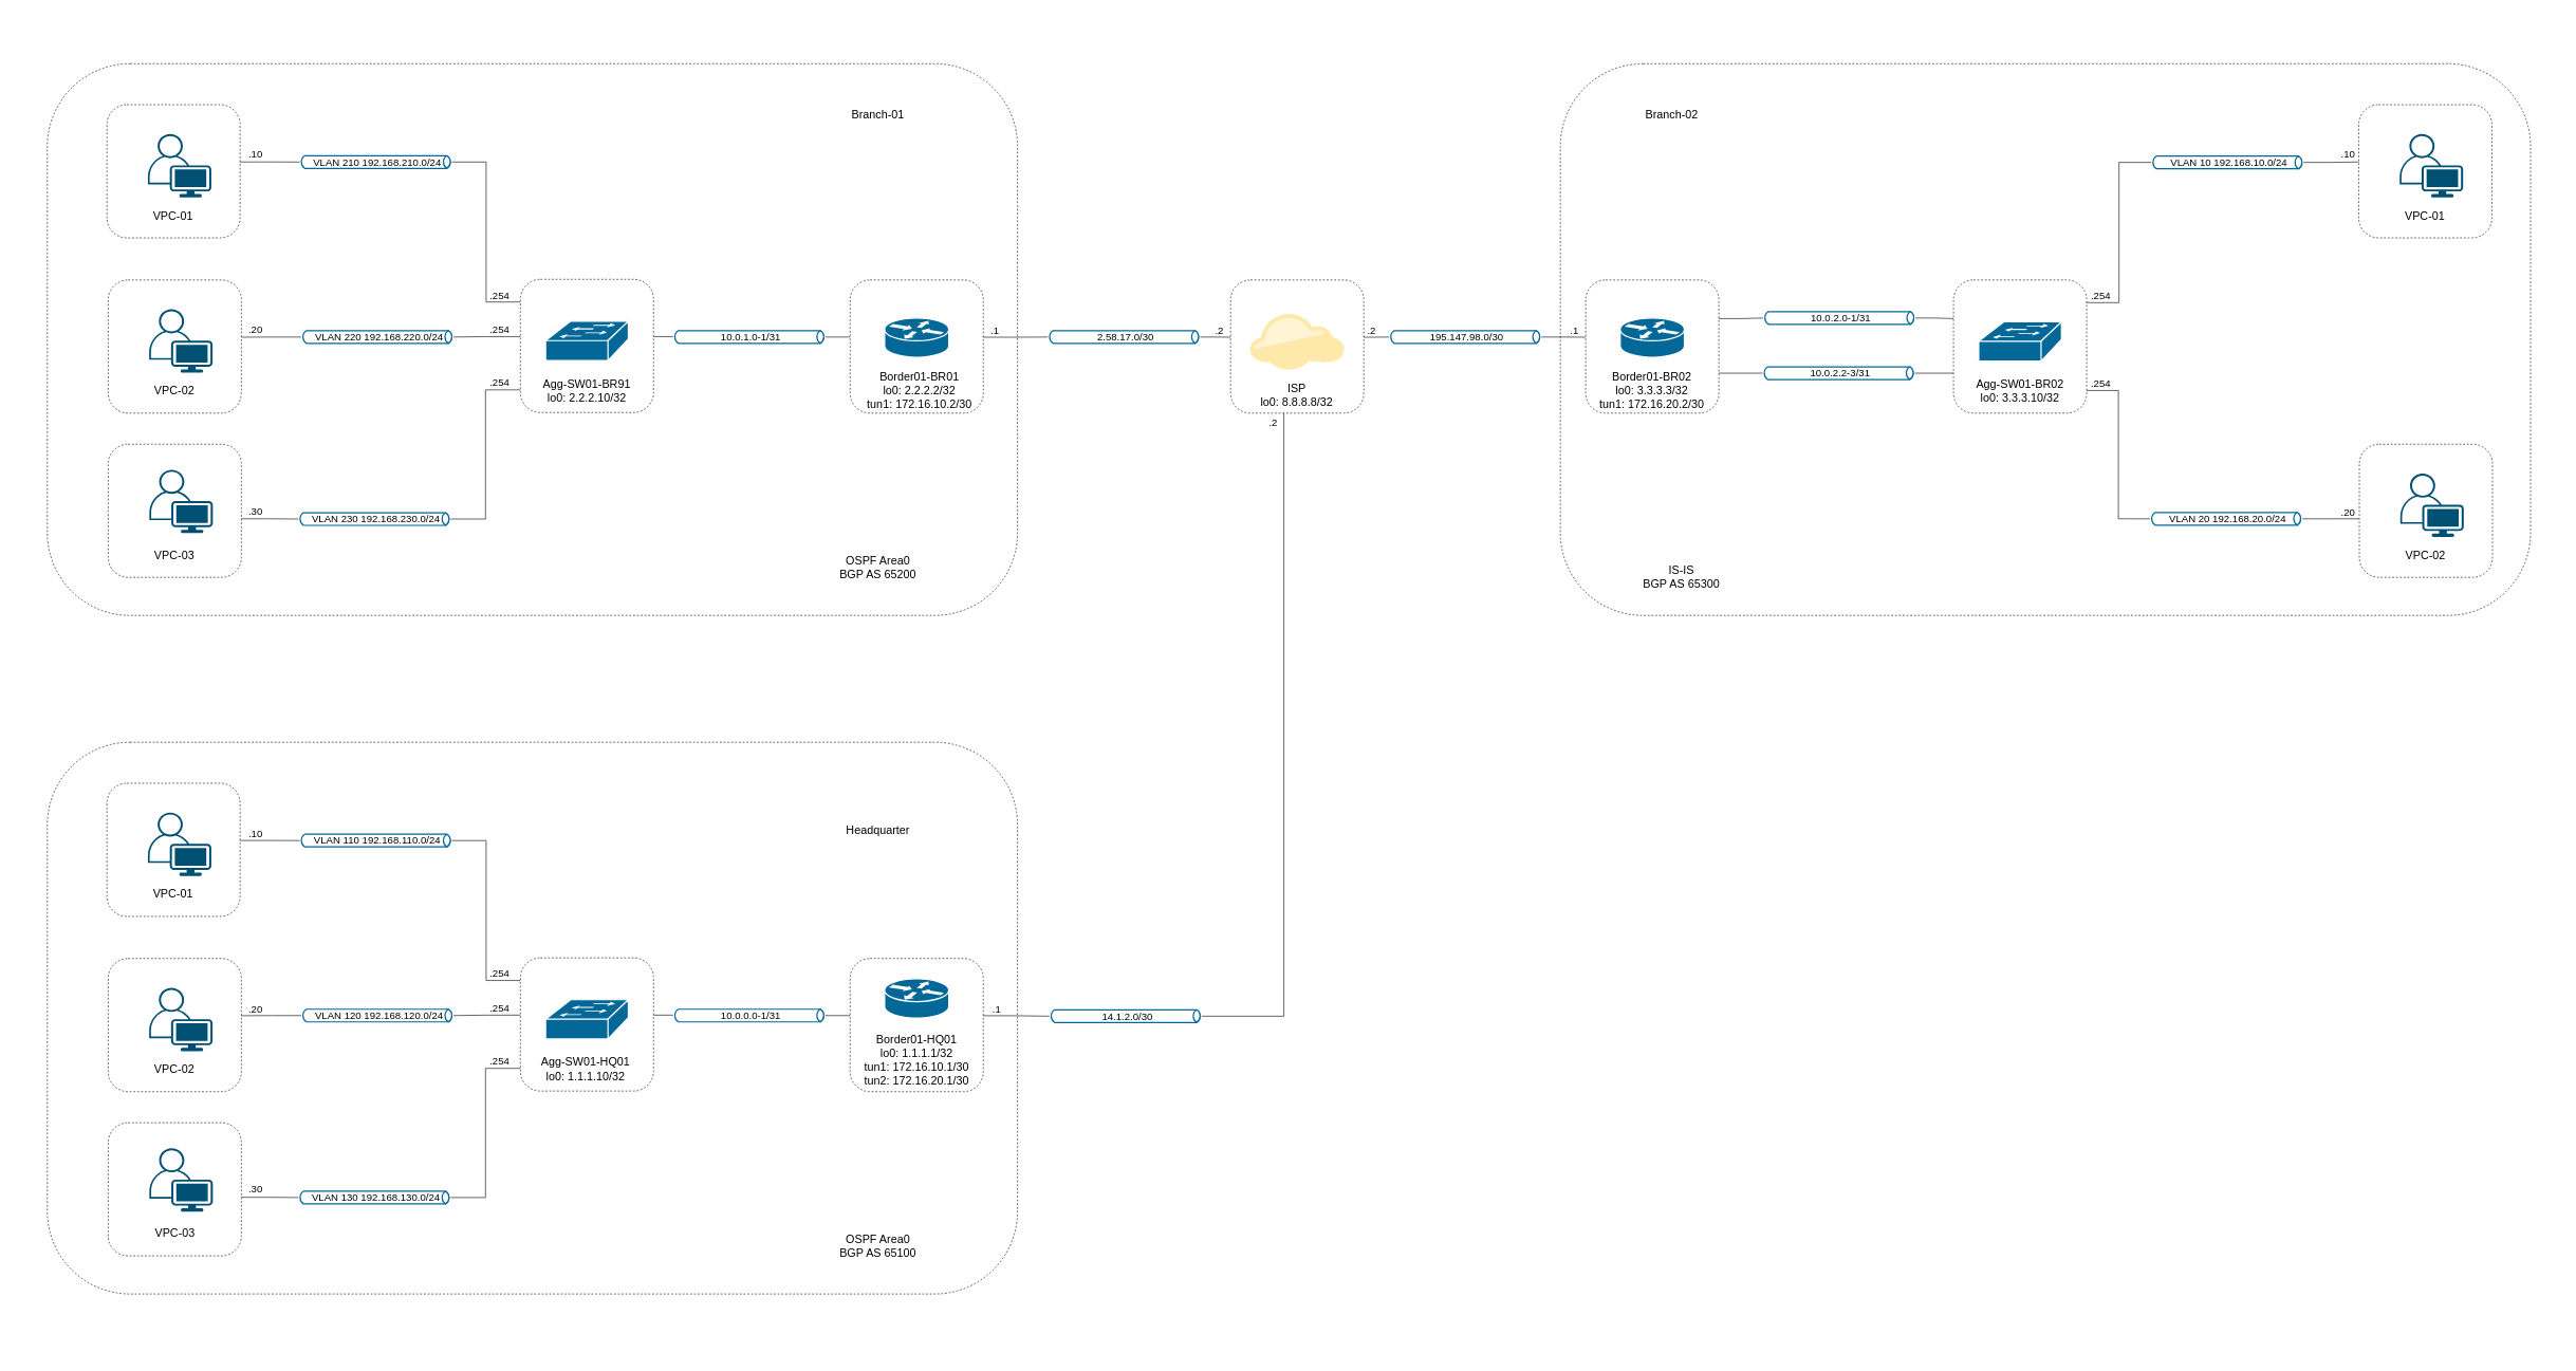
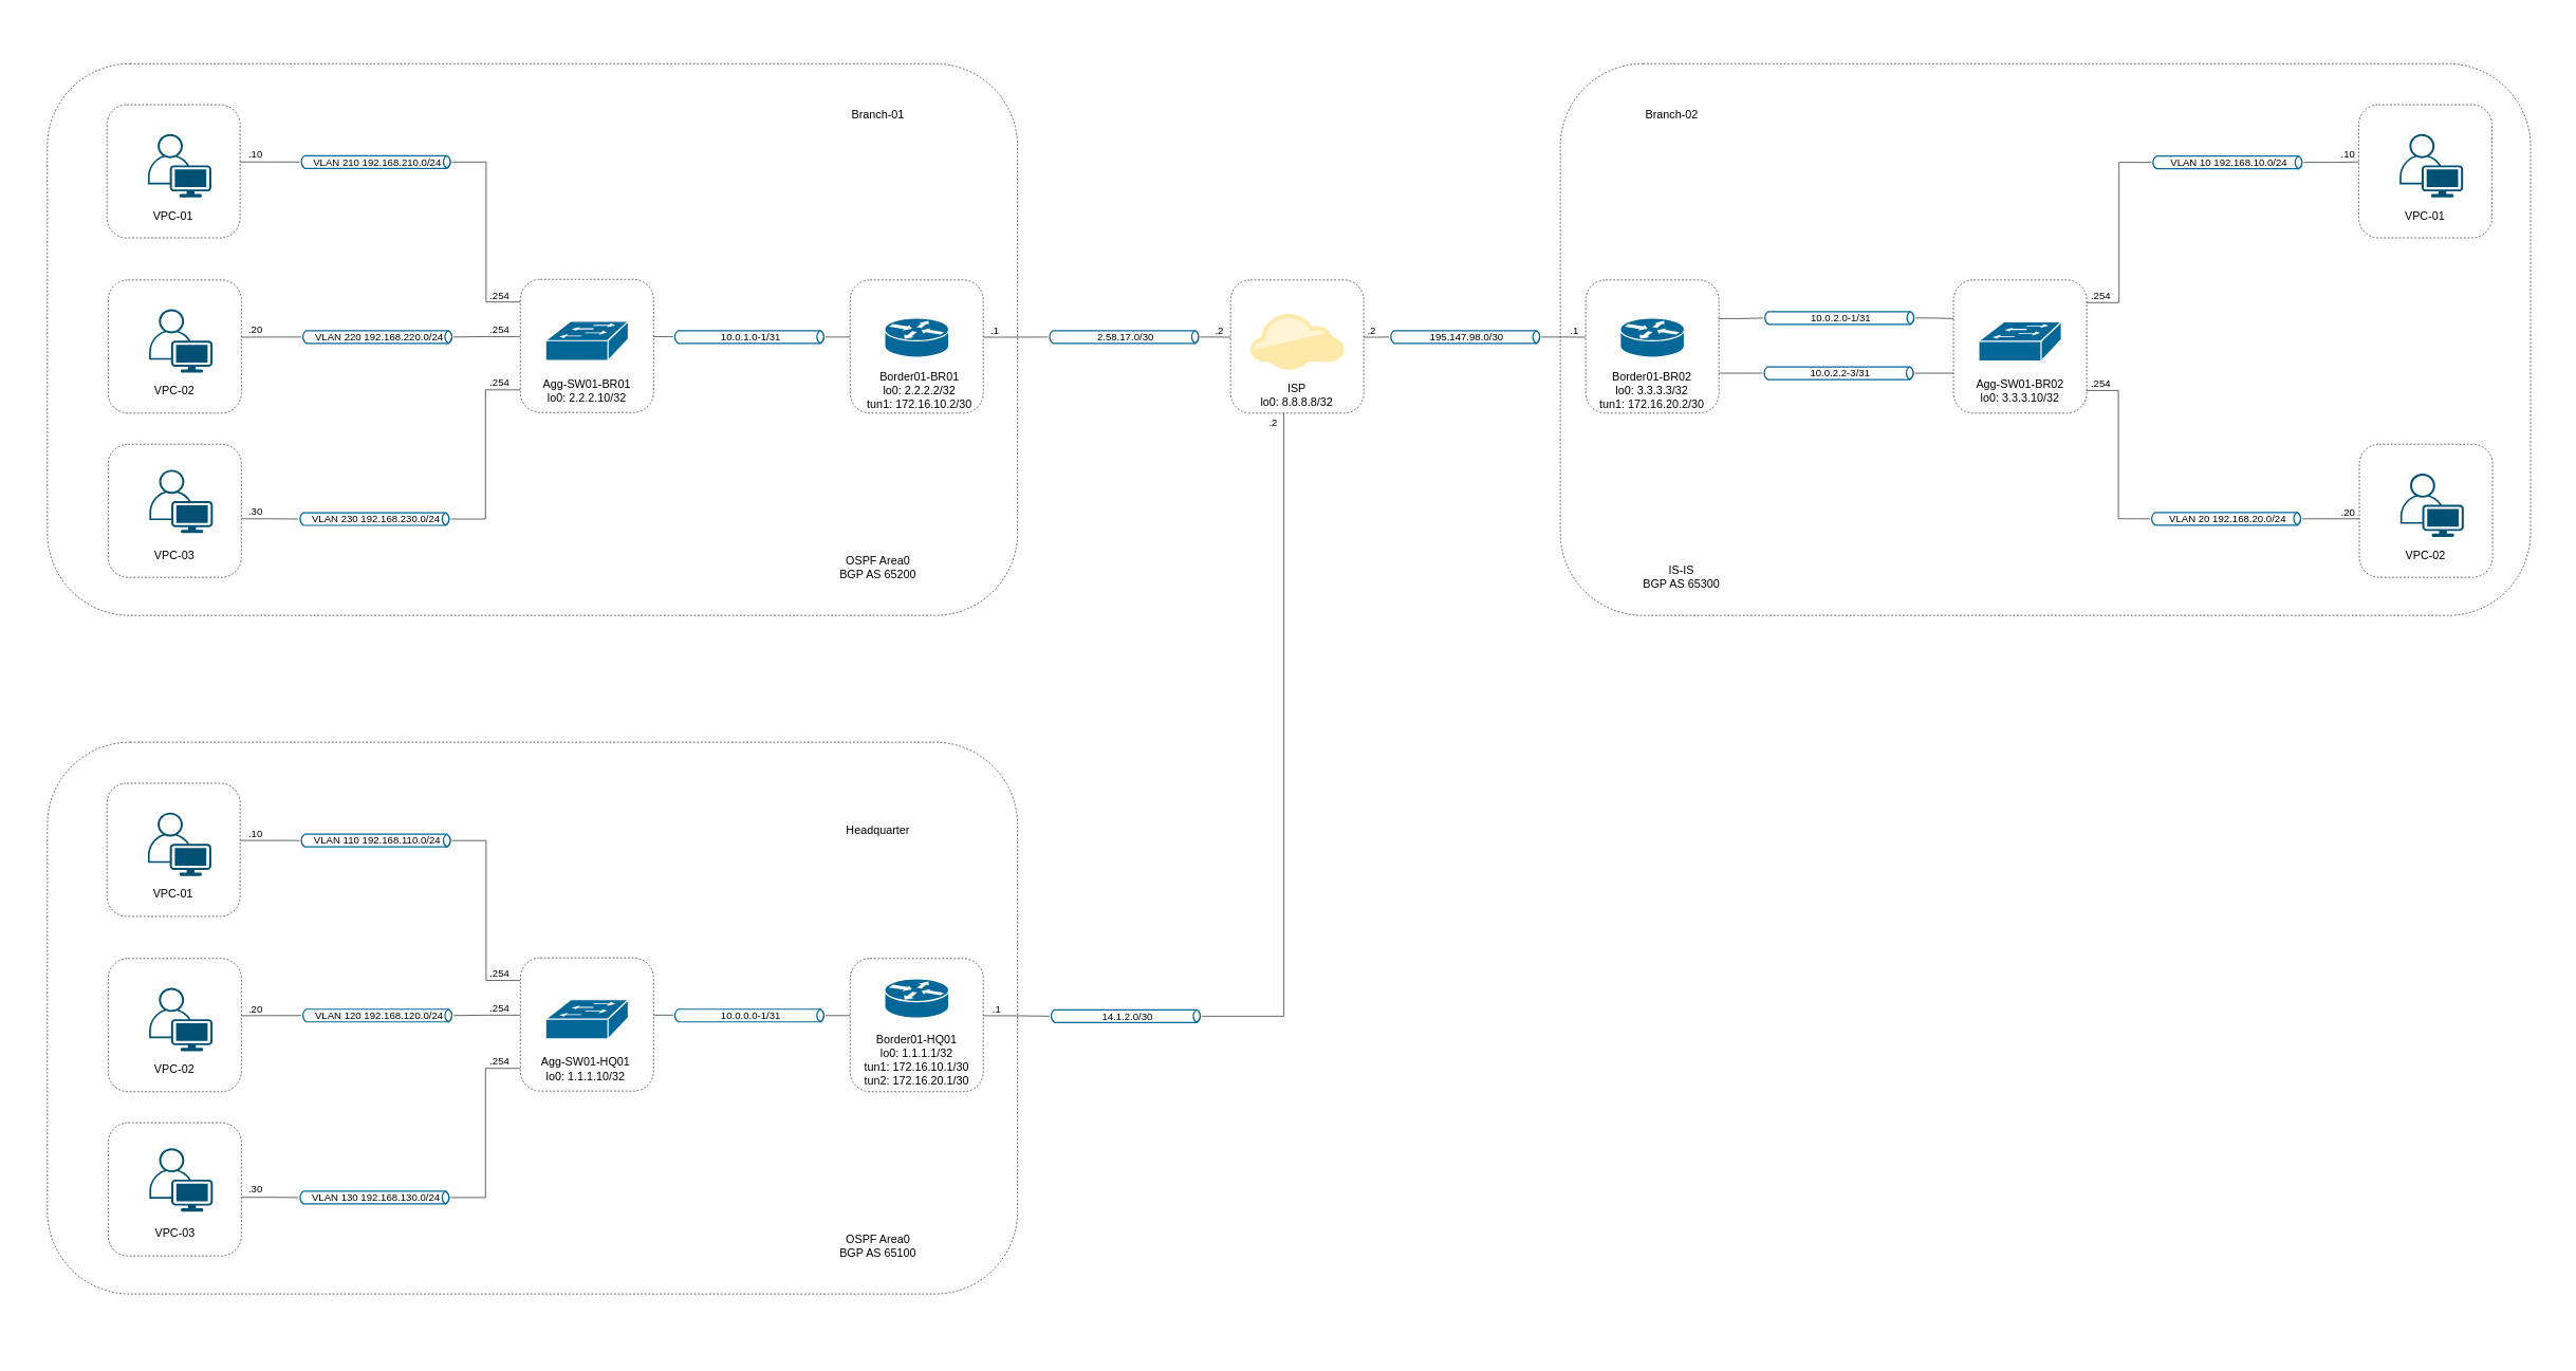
- <mxCell id="9" value="&lt;font style=&quot;font-size: 18px;&quot;&gt;Agg-SW01-BR91&lt;/font&gt;&lt;div&gt;&lt;font style=&quot;font-size: 18px;&quot;&gt;lo0: 2.2.2.10/32&lt;/font&gt;&lt;/div&gt;" style="text;html=1;align=center;verticalAlign=middle;whiteSpace=wrap;rounded=0;fontFamily=Helvetica;fontSize=11;fontColor=default;labelBackgroundColor=default;" parent="1" vertex="1"><mxGeometry x="850.94" y="601" width="148.12" height="30" as="geometry" /></mxCell>
+ <mxCell id="9" value="&lt;font style=&quot;font-size: 18px;&quot;&gt;Agg-SW01-BR01&lt;/font&gt;&lt;div&gt;&lt;font style=&quot;font-size: 18px;&quot;&gt;lo0: 2.2.2.10/32&lt;/font&gt;&lt;/div&gt;" style="text;html=1;align=center;verticalAlign=middle;whiteSpace=wrap;rounded=0;fontFamily=Helvetica;fontSize=11;fontColor=default;labelBackgroundColor=default;" parent="1" vertex="1"><mxGeometry x="850.94" y="601" width="148.12" height="30" as="geometry" /></mxCell>
